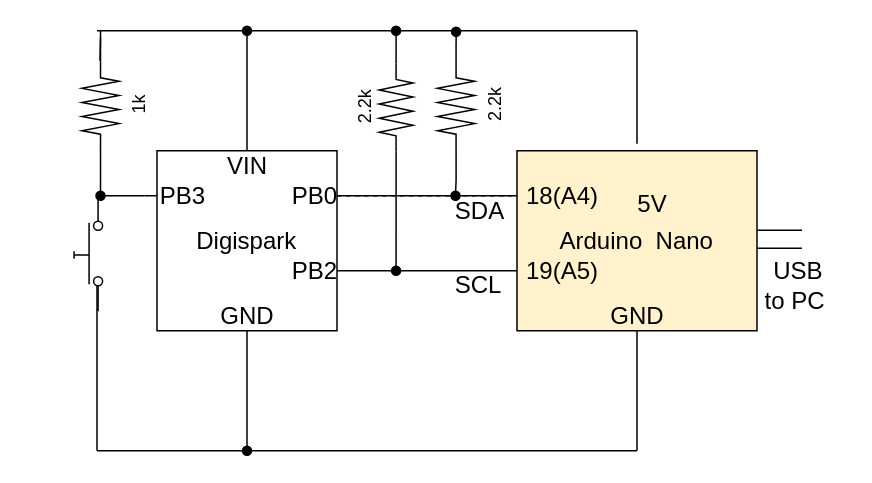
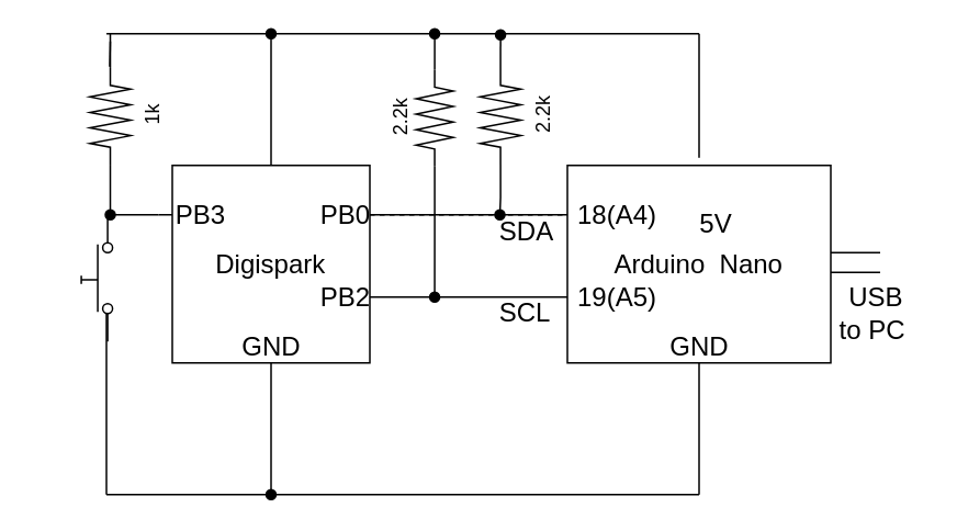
- <mxCell id="27" value="VIN" style="text;html=1;resizable=0;autosize=1;align=center;verticalAlign=middle;points=[];fillColor=none;strokeColor=none;rounded=0;fontSize=16;" parent="1" vertex="1"><mxGeometry x="144" y="100" width="40" height="20" as="geometry" /></mxCell>
- <mxCell id="3" value="Arduino &amp;nbsp;Nano" style="rounded=0;whiteSpace=wrap;html=1;fontSize=16;fillColor=#fff2cc;" parent="1" vertex="1"><mxGeometry x="344" y="100" width="160" height="120" as="geometry" /></mxCell>
+ <mxCell id="3" value="Arduino &amp;nbsp;Nano" style="rounded=0;whiteSpace=wrap;html=1;fontSize=16;" parent="1" vertex="1"><mxGeometry x="344" y="100" width="160" height="120" as="geometry" /></mxCell>
